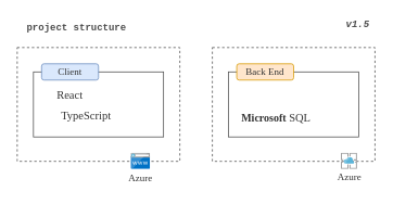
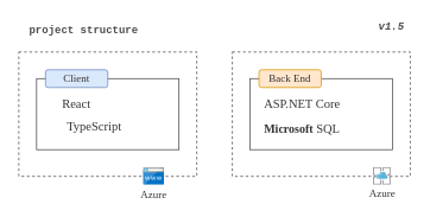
+ <mxCell id="9" value="ASP.NET Core" style="text;html=1;strokeColor=none;fillColor=none;align=left;verticalAlign=middle;whiteSpace=wrap;rounded=0;fontColor=#333333;fontSize=14;fontFamily=Lucida Console;" vertex="1" parent="1"><mxGeometry x="293.5" y="107" width="125" height="20" as="geometry" /></mxCell>
